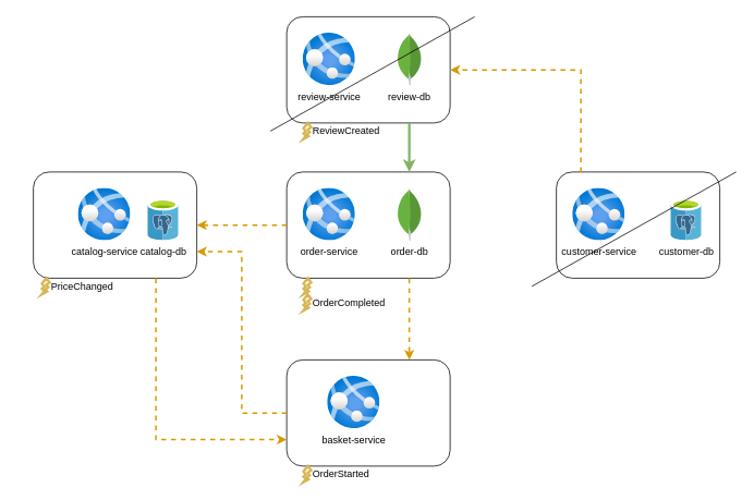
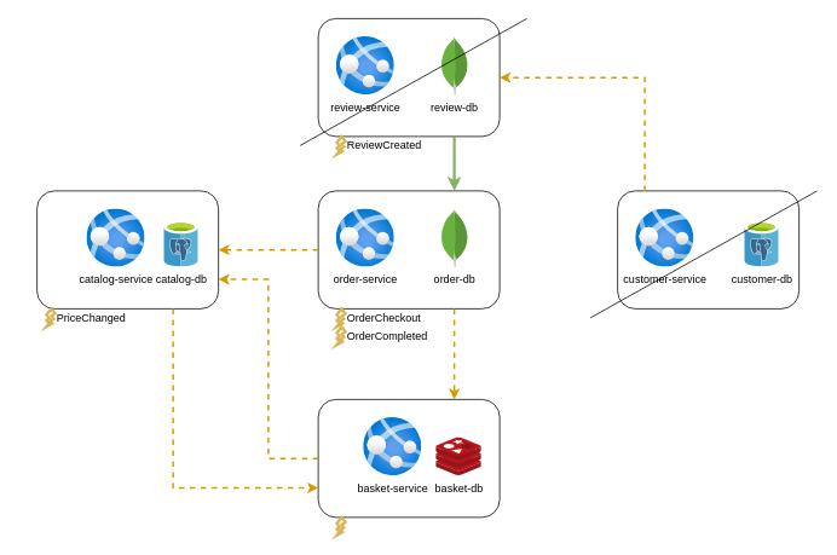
+ <mxCell id="28" value="OrderCheckout" style="text;html=1;strokeColor=none;fillColor=none;align=left;verticalAlign=middle;whiteSpace=wrap;rounded=0;" parent="26" vertex="1"><mxGeometry x="10" width="170" height="20" as="geometry" /></mxCell>
+ <mxCell id="13" value="basket-db" style="aspect=fixed;html=1;points=[];align=center;image;fontSize=12;image=img/lib/mscae/Cache_Redis_Product.svg;" parent="10" vertex="1"><mxGeometry x="130" y="42" width="50" height="42" as="geometry" /></mxCell>
- <mxCell id="34" value="OrderStarted" style="text;html=1;strokeColor=none;fillColor=none;align=left;verticalAlign=middle;whiteSpace=wrap;rounded=0;" parent="32" vertex="1"><mxGeometry x="10" width="170" height="20" as="geometry" /></mxCell>
